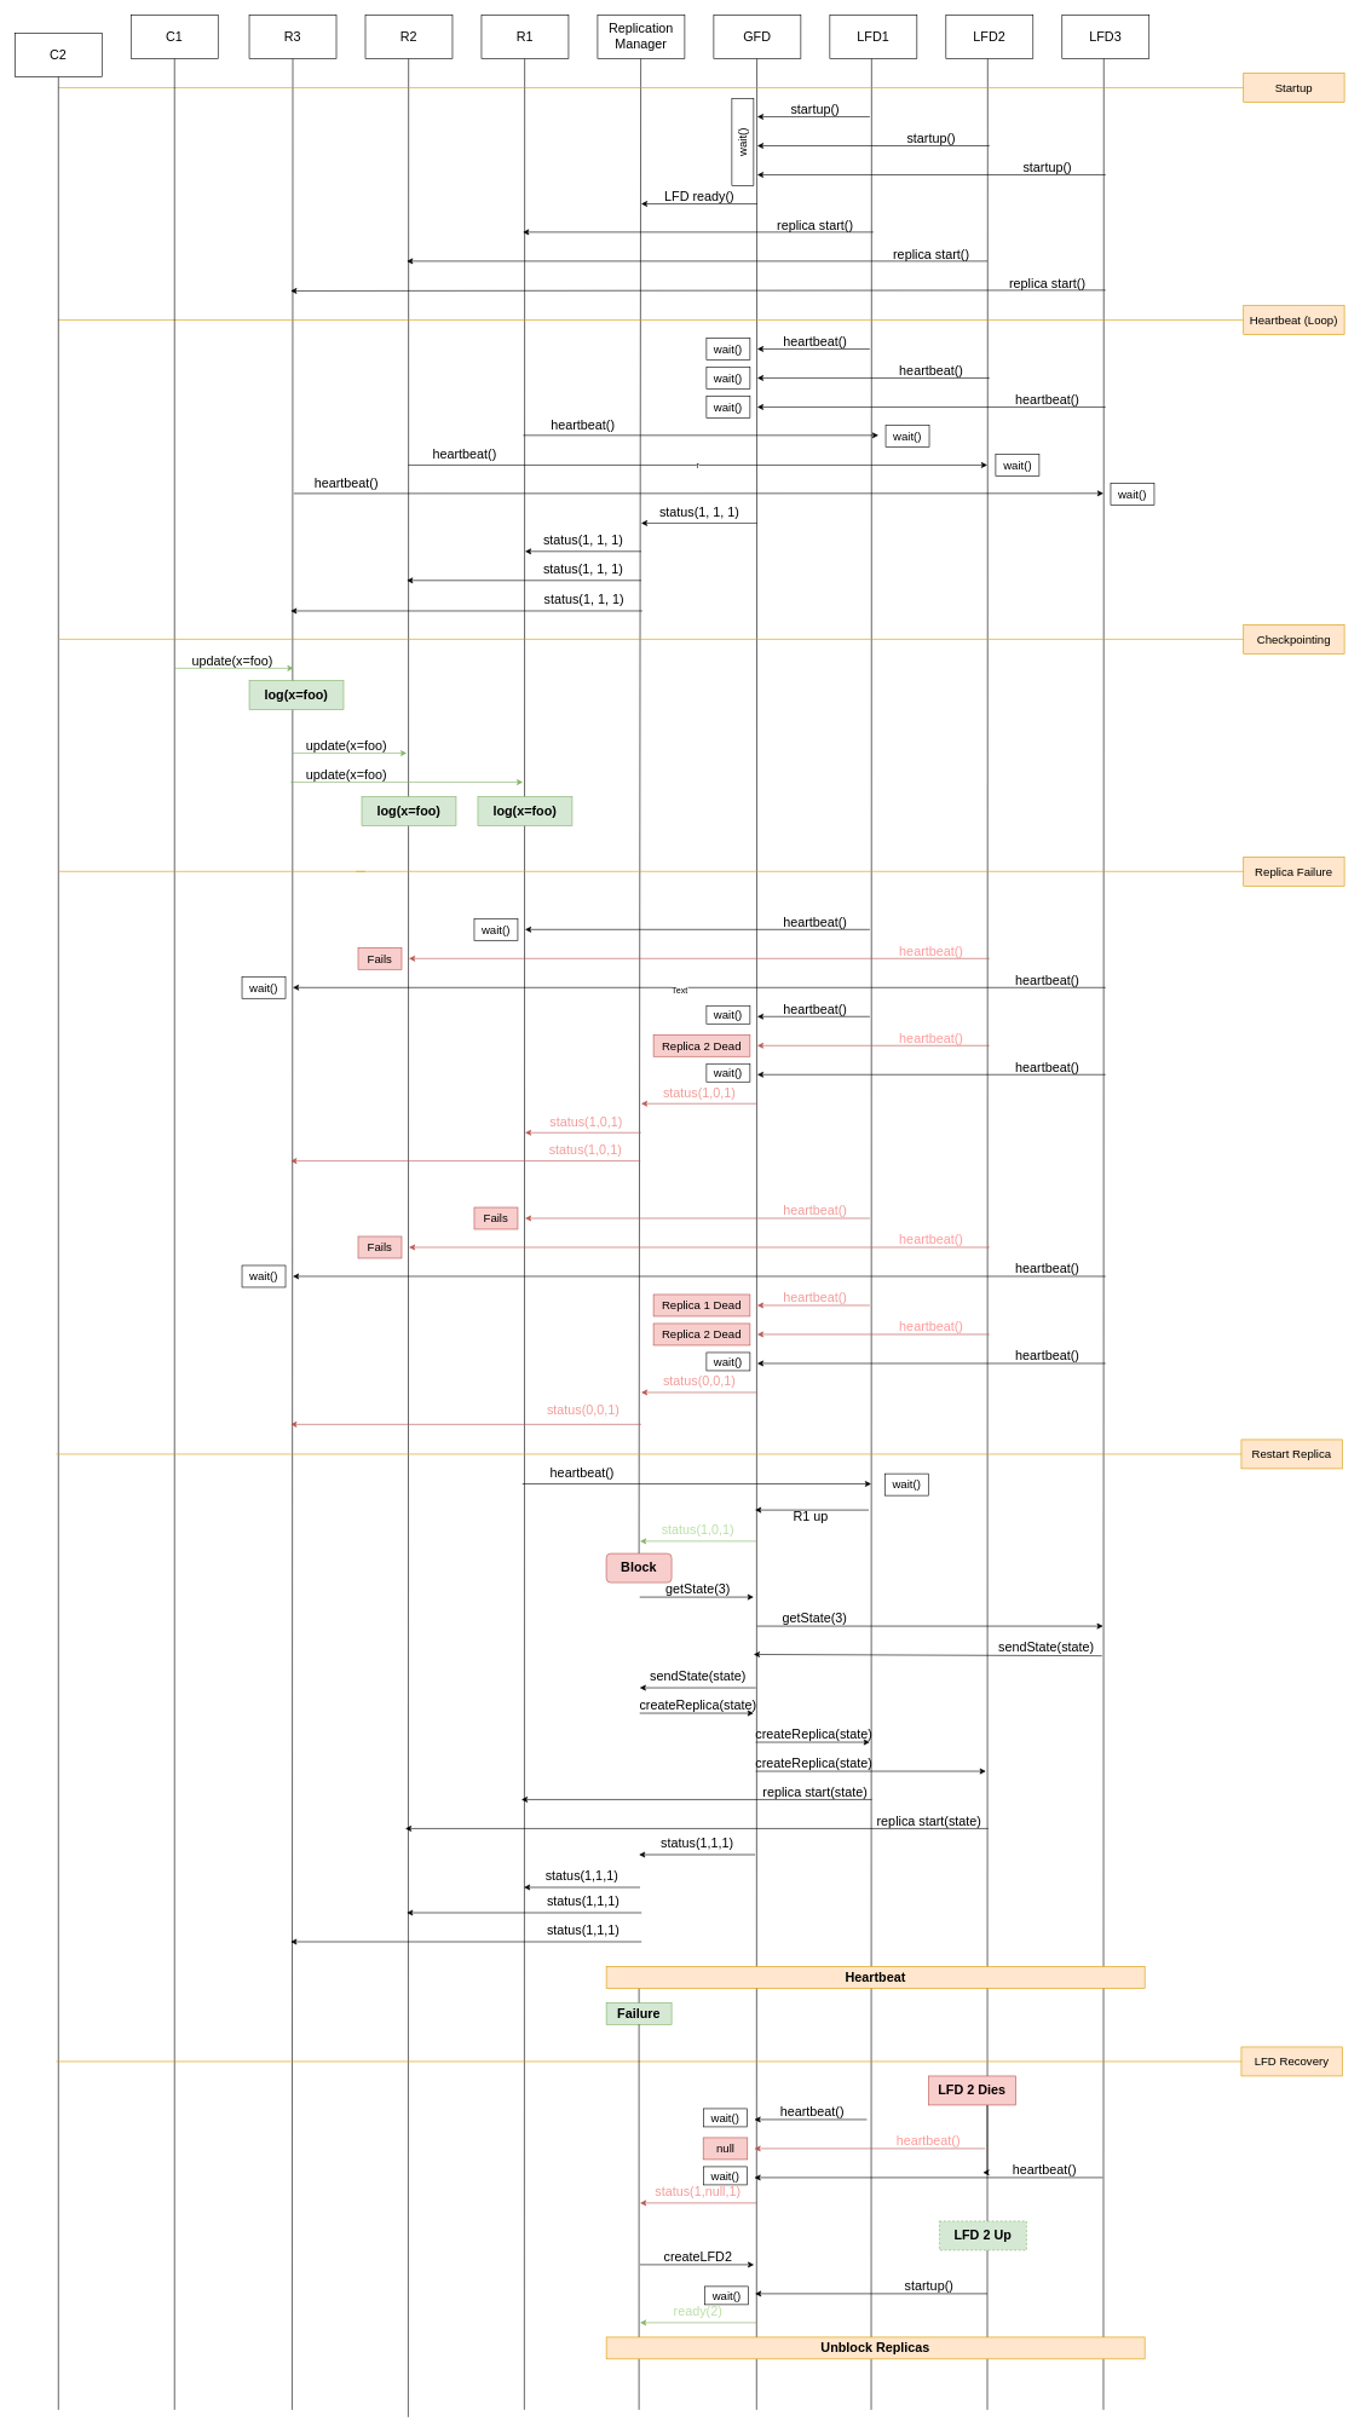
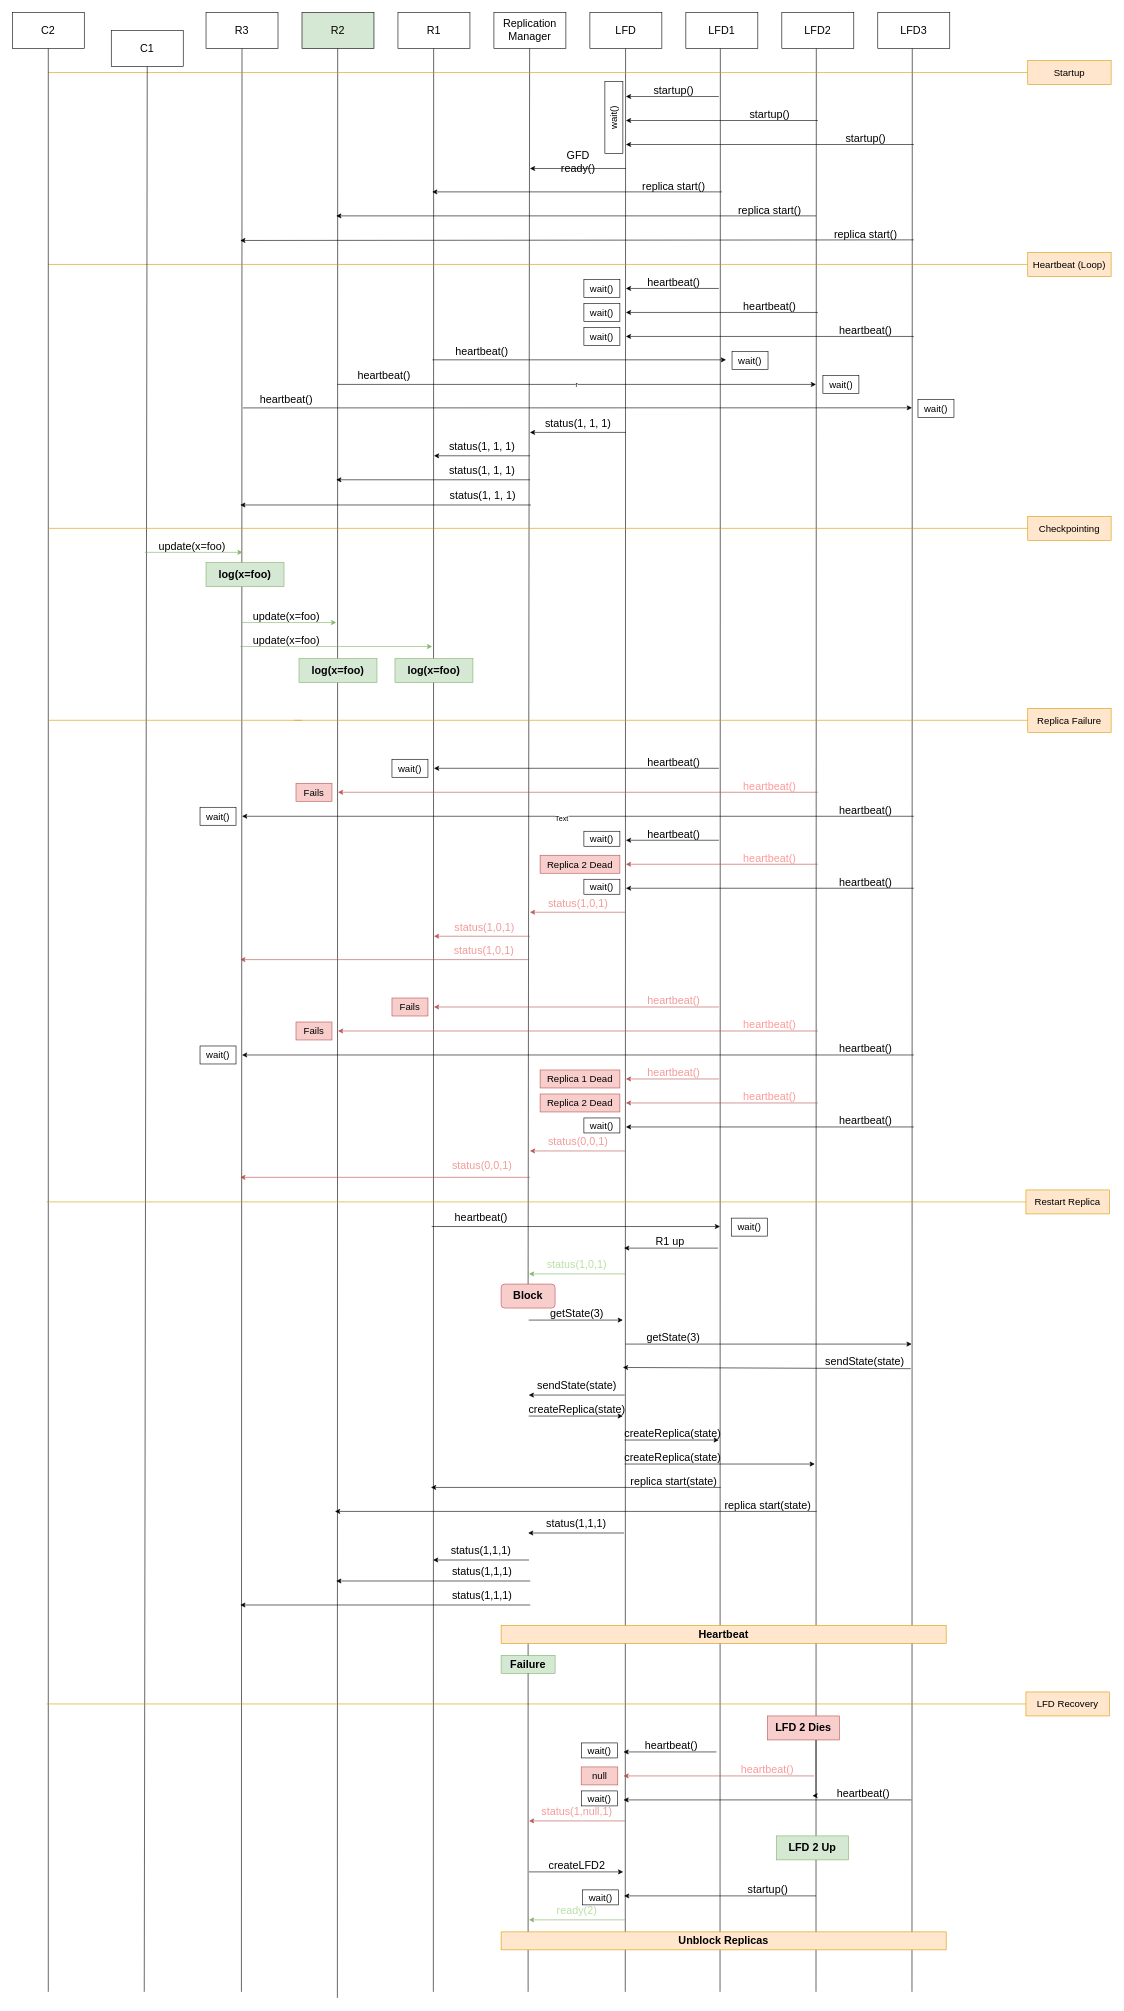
- <mxCell id="51" value="&lt;font style=&quot;font-size: 18px&quot;&gt;C1&lt;/font&gt;" style="rounded=0;whiteSpace=wrap;html=1;" parent="1" vertex="1"><mxGeometry x="180" y="20" width="120" height="60" as="geometry" /></mxCell>
+ <mxCell id="51" value="&lt;font style=&quot;font-size: 18px&quot;&gt;C1&lt;/font&gt;" style="rounded=0;whiteSpace=wrap;html=1;" parent="1" vertex="1"><mxGeometry x="185" y="50" width="120" height="60" as="geometry" /></mxCell>
- <mxCell id="3" value="&lt;font style=&quot;font-size: 18px&quot;&gt;R2&lt;/font&gt;" style="rounded=0;whiteSpace=wrap;html=1;" parent="1" vertex="1"><mxGeometry x="503" y="20" width="120" height="60" as="geometry" /></mxCell>
+ <mxCell id="3" value="&lt;font style=&quot;font-size: 18px&quot;&gt;R2&lt;/font&gt;" style="rounded=0;whiteSpace=wrap;html=1;fillColor=#d5e8d4;" parent="1" vertex="1"><mxGeometry x="503" y="20" width="120" height="60" as="geometry" /></mxCell>
- <mxCell id="6" value="&lt;font style=&quot;font-size: 18px&quot;&gt;GFD&lt;/font&gt;" style="rounded=0;whiteSpace=wrap;html=1;" parent="1" vertex="1"><mxGeometry x="983" y="20" width="120" height="60" as="geometry" /></mxCell>
+ <mxCell id="6" value="&lt;font style=&quot;font-size: 18px&quot;&gt;LFD&lt;/font&gt;" style="rounded=0;whiteSpace=wrap;html=1;" parent="1" vertex="1"><mxGeometry x="983" y="20" width="120" height="60" as="geometry" /></mxCell>
- <mxCell id="53" value="&lt;font style=&quot;font-size: 18px&quot;&gt;C2&lt;br&gt;&lt;/font&gt;" style="rounded=0;whiteSpace=wrap;html=1;" parent="1" vertex="1"><mxGeometry x="20" y="45" width="120" height="60" as="geometry" /></mxCell>
+ <mxCell id="53" value="&lt;font style=&quot;font-size: 18px&quot;&gt;C2&lt;br&gt;&lt;/font&gt;" style="rounded=0;whiteSpace=wrap;html=1;" parent="1" vertex="1"><mxGeometry x="20" y="20" width="120" height="60" as="geometry" /></mxCell>
- <mxCell id="25" value="&lt;font style=&quot;font-size: 18px&quot;&gt;LFD ready()&lt;br&gt;&lt;/font&gt;" style="text;html=1;strokeColor=none;fillColor=none;align=center;verticalAlign=middle;whiteSpace=wrap;rounded=0;" parent="1" vertex="1"><mxGeometry x="913.5" y="260" width="99" height="20" as="geometry" /></mxCell>
+ <mxCell id="25" value="&lt;font style=&quot;font-size: 18px&quot;&gt;GFD ready()&lt;br&gt;&lt;/font&gt;" style="text;html=1;strokeColor=none;fillColor=none;align=center;verticalAlign=middle;whiteSpace=wrap;rounded=0;" parent="1" vertex="1"><mxGeometry x="913.5" y="260" width="99" height="20" as="geometry" /></mxCell>
- <mxCell id="185" value="&lt;font style=&quot;font-size: 18px&quot;&gt;R1 up&lt;/font&gt;" style="text;html=1;strokeColor=none;fillColor=none;align=center;verticalAlign=middle;whiteSpace=wrap;rounded=0;" vertex="1" parent="1"><mxGeometry x="1076.5" y="2080" width="80" height="20" as="geometry" /></mxCell>
+ <mxCell id="185" value="&lt;font style=&quot;font-size: 18px&quot;&gt;R1 up&lt;/font&gt;" style="text;html=1;strokeColor=none;fillColor=none;align=center;verticalAlign=middle;whiteSpace=wrap;rounded=0;" vertex="1" parent="1"><mxGeometry x="1076.5" y="2060" width="80" height="20" as="geometry" /></mxCell>
- <mxCell id="150" value="&lt;b&gt;&lt;font style=&quot;font-size: 18px&quot;&gt;LFD 2 Up&lt;/font&gt;&lt;/b&gt;" style="rounded=0;whiteSpace=wrap;html=1;fillColor=#d5e8d4;strokeColor=#82b366;dashed=1;" parent="1" vertex="1"><mxGeometry x="1294" y="3060" width="120" height="40" as="geometry" /></mxCell>
+ <mxCell id="150" value="&lt;b&gt;&lt;font style=&quot;font-size: 18px&quot;&gt;LFD 2 Up&lt;/font&gt;&lt;/b&gt;" style="rounded=0;whiteSpace=wrap;html=1;fillColor=#d5e8d4;strokeColor=#82b366;" parent="1" vertex="1"><mxGeometry x="1294" y="3060" width="120" height="40" as="geometry" /></mxCell>
